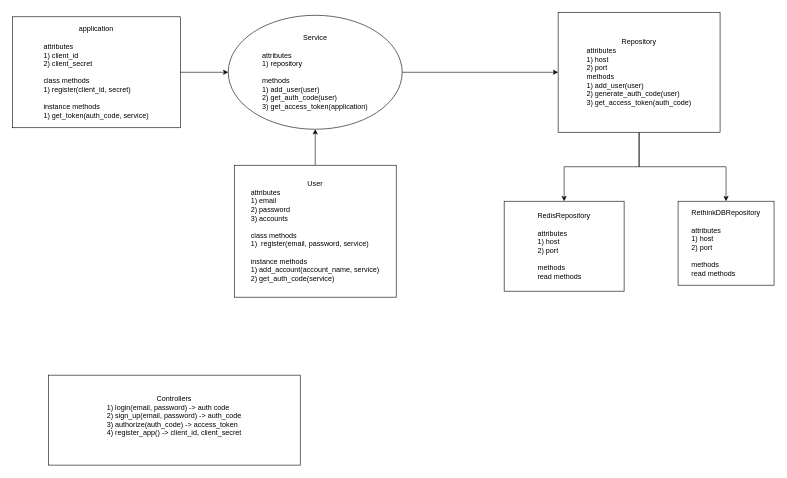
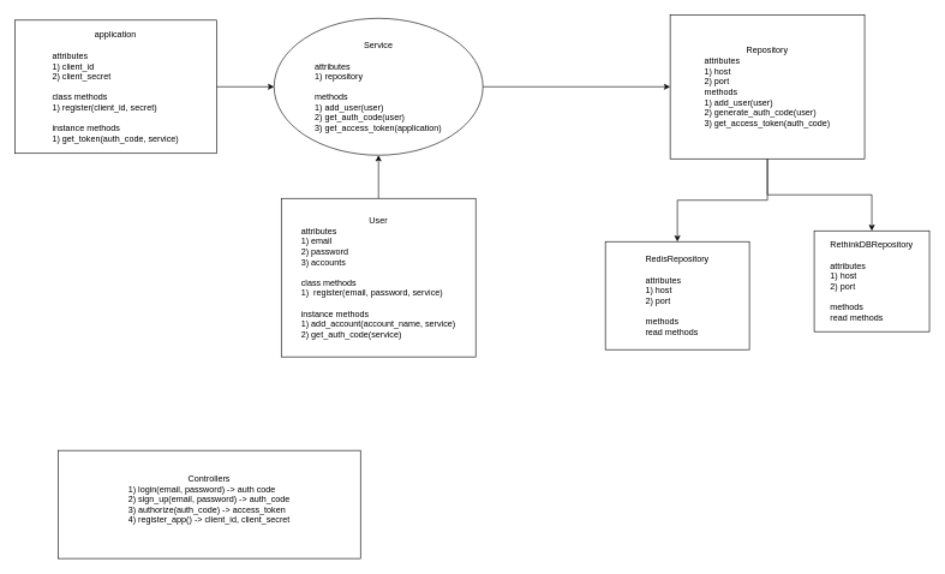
- <mxCell id="12" value="RethinkDBRepository&lt;br&gt;&lt;div style=&quot;text-align: left&quot;&gt;&lt;span&gt;&lt;br&gt;&lt;/span&gt;&lt;/div&gt;&lt;div style=&quot;text-align: left&quot;&gt;&lt;span&gt;attributes&lt;/span&gt;&lt;/div&gt;&lt;div style=&quot;text-align: left&quot;&gt;&lt;span&gt;1) host&lt;/span&gt;&lt;/div&gt;&lt;div style=&quot;text-align: left&quot;&gt;&lt;span&gt;2) port&lt;/span&gt;&lt;/div&gt;&lt;div style=&quot;text-align: left&quot;&gt;&lt;span&gt;&lt;br&gt;&lt;/span&gt;&lt;/div&gt;&lt;div style=&quot;text-align: left&quot;&gt;&lt;span&gt;methods&lt;/span&gt;&lt;/div&gt;&lt;div style=&quot;text-align: left&quot;&gt;&lt;span&gt;read methods&lt;/span&gt;&lt;/div&gt;" style="rounded=0;whiteSpace=wrap;html=1;" vertex="1" parent="1"><mxGeometry x="1130" y="335" width="160" height="140" as="geometry" /></mxCell>
+ <mxCell id="12" value="RethinkDBRepository&lt;br&gt;&lt;div style=&quot;text-align: left&quot;&gt;&lt;span&gt;&lt;br&gt;&lt;/span&gt;&lt;/div&gt;&lt;div style=&quot;text-align: left&quot;&gt;&lt;span&gt;attributes&lt;/span&gt;&lt;/div&gt;&lt;div style=&quot;text-align: left&quot;&gt;&lt;span&gt;1) host&lt;/span&gt;&lt;/div&gt;&lt;div style=&quot;text-align: left&quot;&gt;&lt;span&gt;2) port&lt;/span&gt;&lt;/div&gt;&lt;div style=&quot;text-align: left&quot;&gt;&lt;span&gt;&lt;br&gt;&lt;/span&gt;&lt;/div&gt;&lt;div style=&quot;text-align: left&quot;&gt;&lt;span&gt;methods&lt;/span&gt;&lt;/div&gt;&lt;div style=&quot;text-align: left&quot;&gt;&lt;span&gt;read methods&lt;/span&gt;&lt;/div&gt;" style="rounded=0;whiteSpace=wrap;html=1;" vertex="1" parent="1"><mxGeometry x="1130" y="320" width="160" height="140" as="geometry" /></mxCell>
